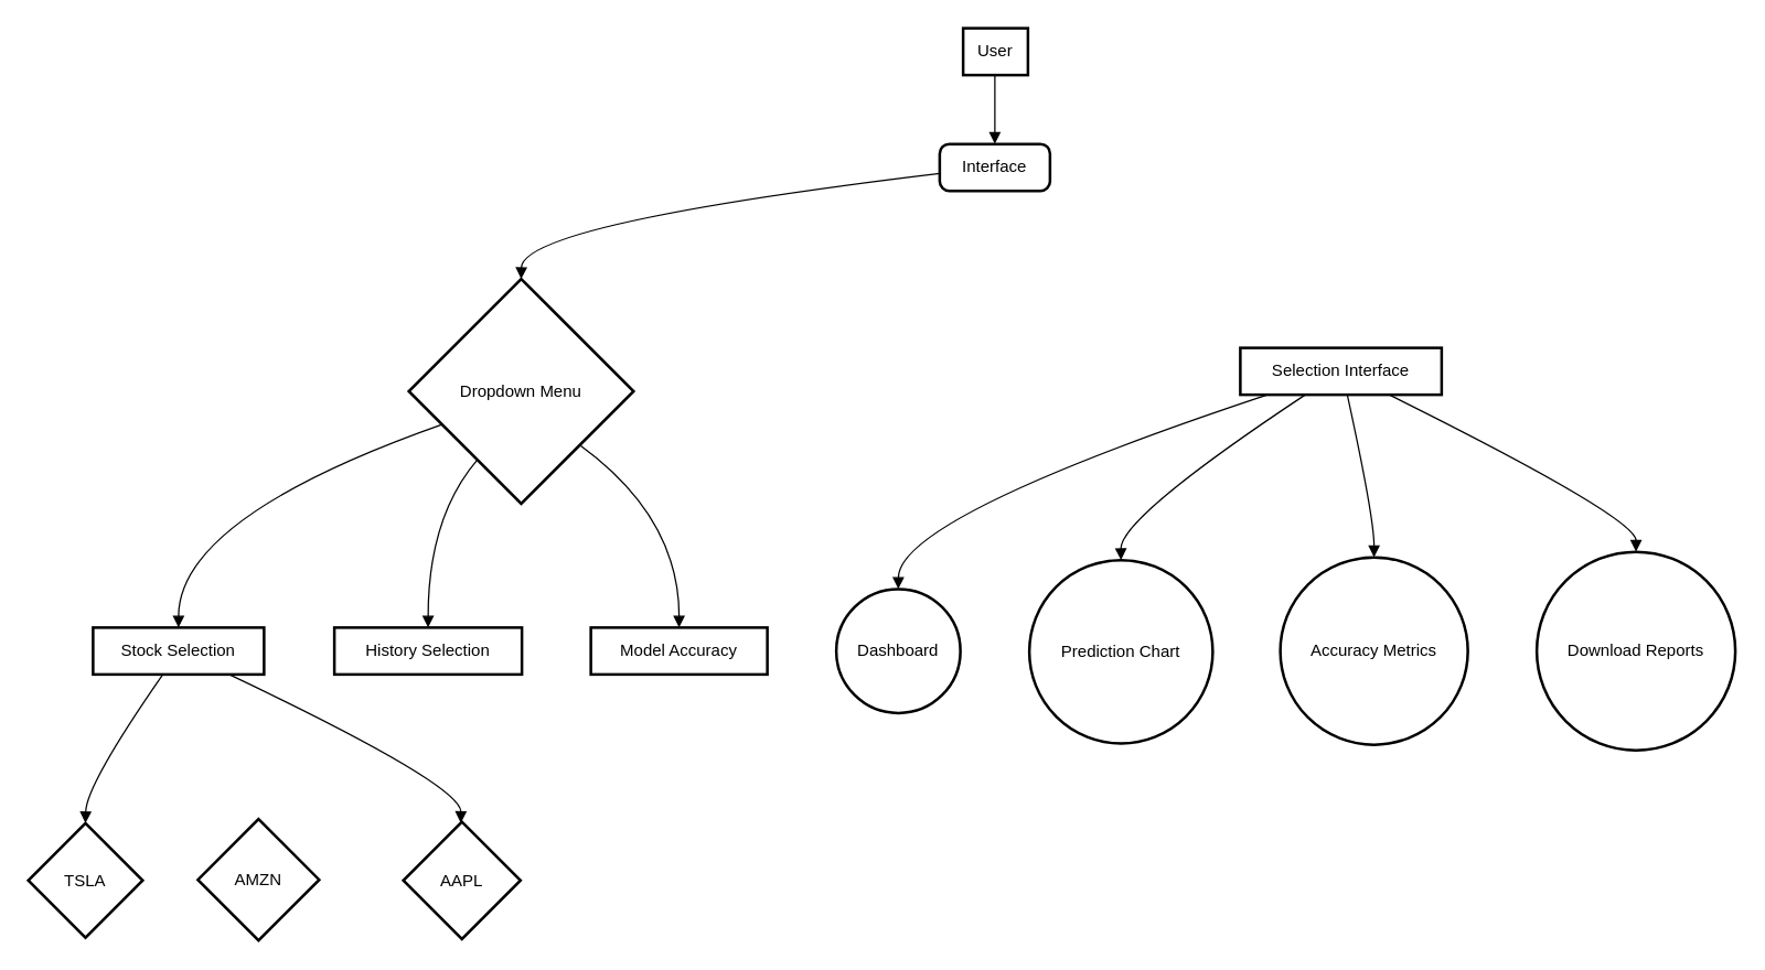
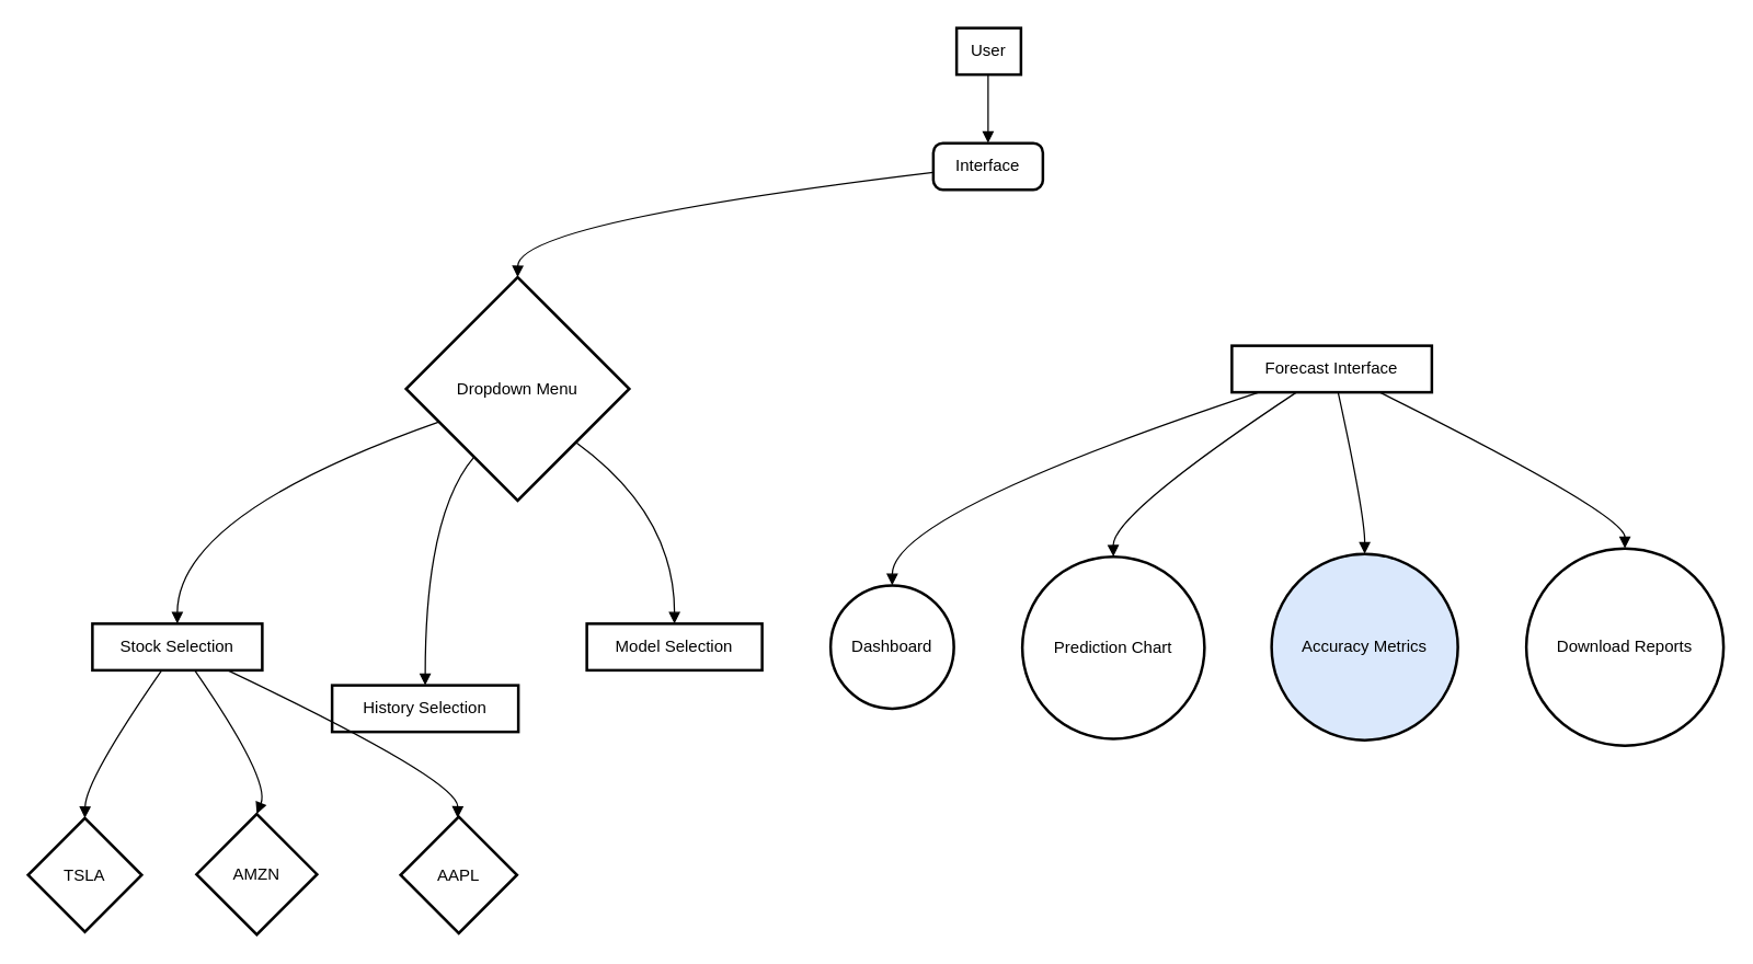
- <mxCell id="11" value="Selection Interface" style="whiteSpace=wrap;strokeWidth=2;" vertex="1" parent="1"><mxGeometry x="899" y="252" width="146" height="34" as="geometry" /></mxCell>
+ <mxCell id="11" value="Forecast Interface" style="whiteSpace=wrap;strokeWidth=2;" vertex="1" parent="1"><mxGeometry x="899" y="252" width="146" height="34" as="geometry" /></mxCell>
- <mxCell id="6" value="History Selection" style="whiteSpace=wrap;strokeWidth=2;" vertex="1" parent="1"><mxGeometry x="242" y="455" width="136" height="34" as="geometry" /></mxCell>
+ <mxCell id="6" value="History Selection" style="whiteSpace=wrap;strokeWidth=2;" vertex="1" parent="1"><mxGeometry x="242" y="500" width="136" height="34" as="geometry" /></mxCell>
- <mxCell id="7" value="Model Accuracy" style="whiteSpace=wrap;strokeWidth=2;" vertex="1" parent="1"><mxGeometry x="428" y="455" width="128" height="34" as="geometry" /></mxCell>
+ <mxCell id="7" value="Model Selection" style="whiteSpace=wrap;strokeWidth=2;" vertex="1" parent="1"><mxGeometry x="428" y="455" width="128" height="34" as="geometry" /></mxCell>
- <mxCell id="14" value="Accuracy Metrics" style="ellipse;aspect=fixed;strokeWidth=2;whiteSpace=wrap;" vertex="1" parent="1"><mxGeometry x="928" y="404" width="136" height="136" as="geometry" /></mxCell>
+ <mxCell id="14" value="Accuracy Metrics" style="ellipse;aspect=fixed;strokeWidth=2;whiteSpace=wrap;fillColor=#dae8fc;" vertex="1" parent="1"><mxGeometry x="928" y="404" width="136" height="136" as="geometry" /></mxCell>
+ <mxCell id="22" value="" style="curved=1;startArrow=none;endArrow=block;exitX=0.6;exitY=0.99;entryX=0.5;entryY=0;" edge="1" parent="1" source="5" target="9"><mxGeometry relative="1" as="geometry"><Array as="points"><mxPoint x="197" y="569" /></Array></mxGeometry></mxCell>
